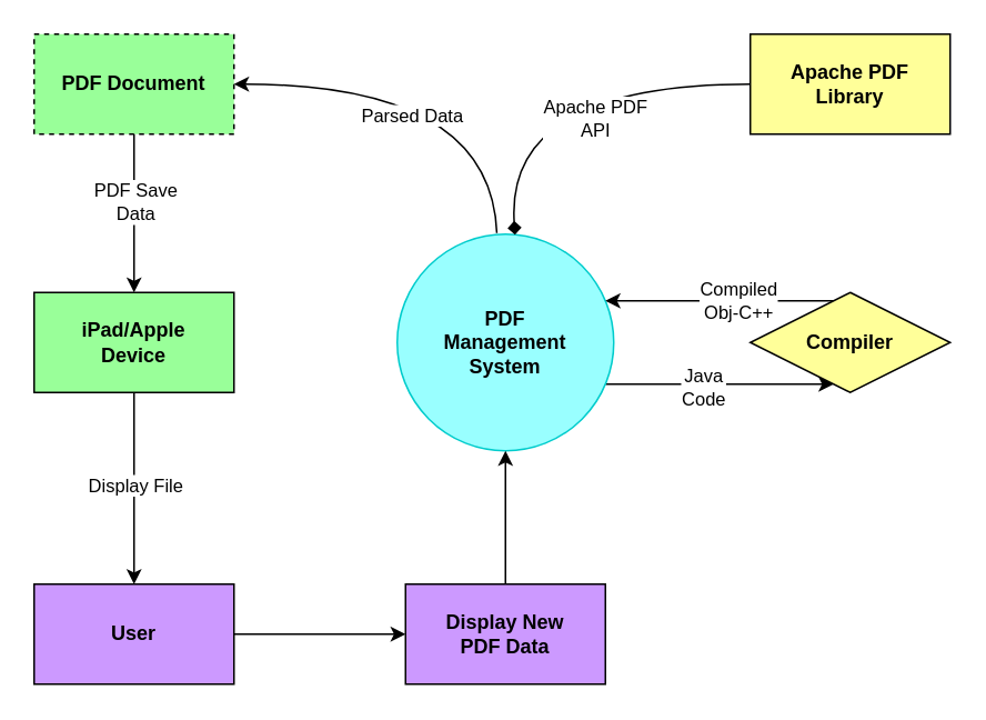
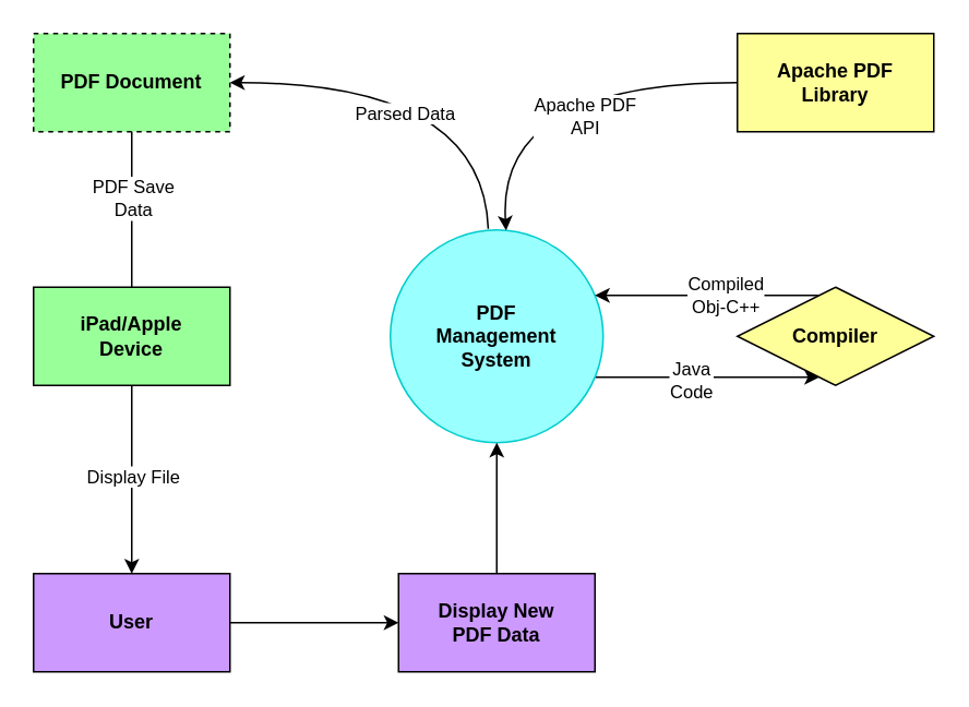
- <mxCell id="12" value="" style="curved=1;endArrow=diamond;html=1;exitX=0;exitY=0.5;exitDx=0;exitDy=0;entryX=0.544;entryY=0.003;entryDx=0;entryDy=0;entryPerimeter=0;" edge="1" parent="1" source="5" target="4"><mxGeometry width="50" height="50" relative="1" as="geometry"><mxPoint x="350" y="10" as="sourcePoint" /><mxPoint x="330" y="110" as="targetPoint" /><Array as="points"><mxPoint x="303" y="50" /></Array></mxGeometry></mxCell>
+ <mxCell id="12" value="" style="curved=1;endArrow=classic;html=1;exitX=0;exitY=0.5;exitDx=0;exitDy=0;entryX=0.544;entryY=0.003;entryDx=0;entryDy=0;entryPerimeter=0;" edge="1" parent="1" source="5" target="4"><mxGeometry width="50" height="50" relative="1" as="geometry"><mxPoint x="350" y="10" as="sourcePoint" /><mxPoint x="330" y="110" as="targetPoint" /><Array as="points"><mxPoint x="303" y="50" /></Array></mxGeometry></mxCell>
- <mxCell id="17" value="" style="endArrow=classic;html=1;exitX=0.5;exitY=1;exitDx=0;exitDy=0;entryX=0.5;entryY=0;entryDx=0;entryDy=0;" edge="1" parent="1" source="14" target="11"><mxGeometry width="50" height="50" relative="1" as="geometry"><mxPoint x="79.76" y="90" as="sourcePoint" /><mxPoint x="79.76" y="140" as="targetPoint" /></mxGeometry></mxCell>
+ <mxCell id="17" value="" style="endArrow=none;html=1;exitX=0.5;exitY=1;exitDx=0;exitDy=0;entryX=0.5;entryY=0;entryDx=0;entryDy=0;" edge="1" parent="1" source="14" target="11"><mxGeometry width="50" height="50" relative="1" as="geometry"><mxPoint x="79.76" y="90" as="sourcePoint" /><mxPoint x="79.76" y="140" as="targetPoint" /></mxGeometry></mxCell>
